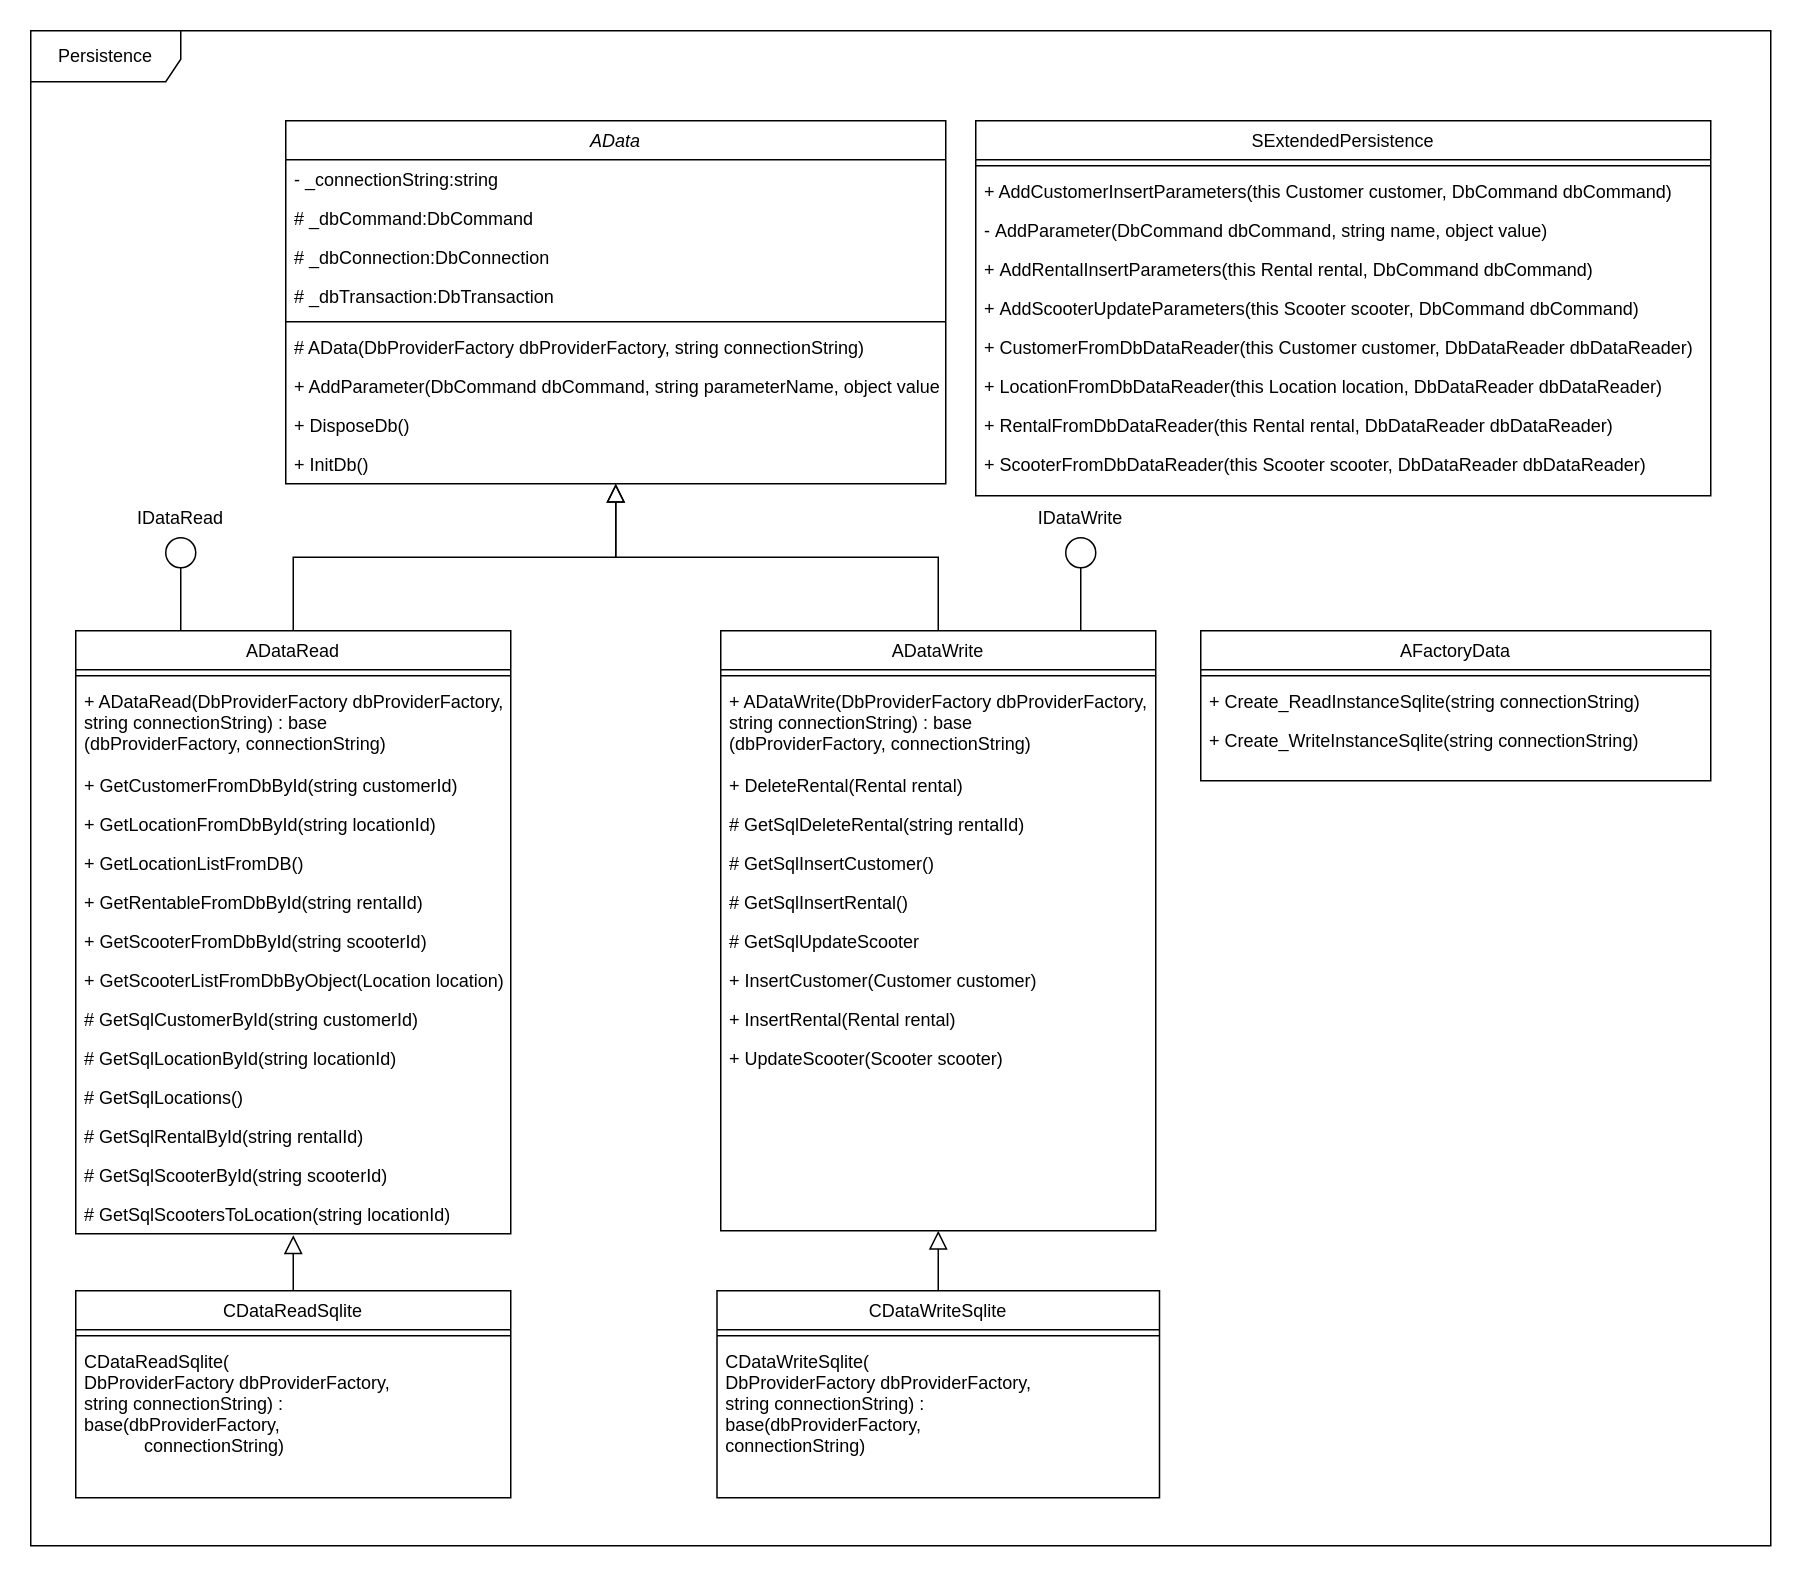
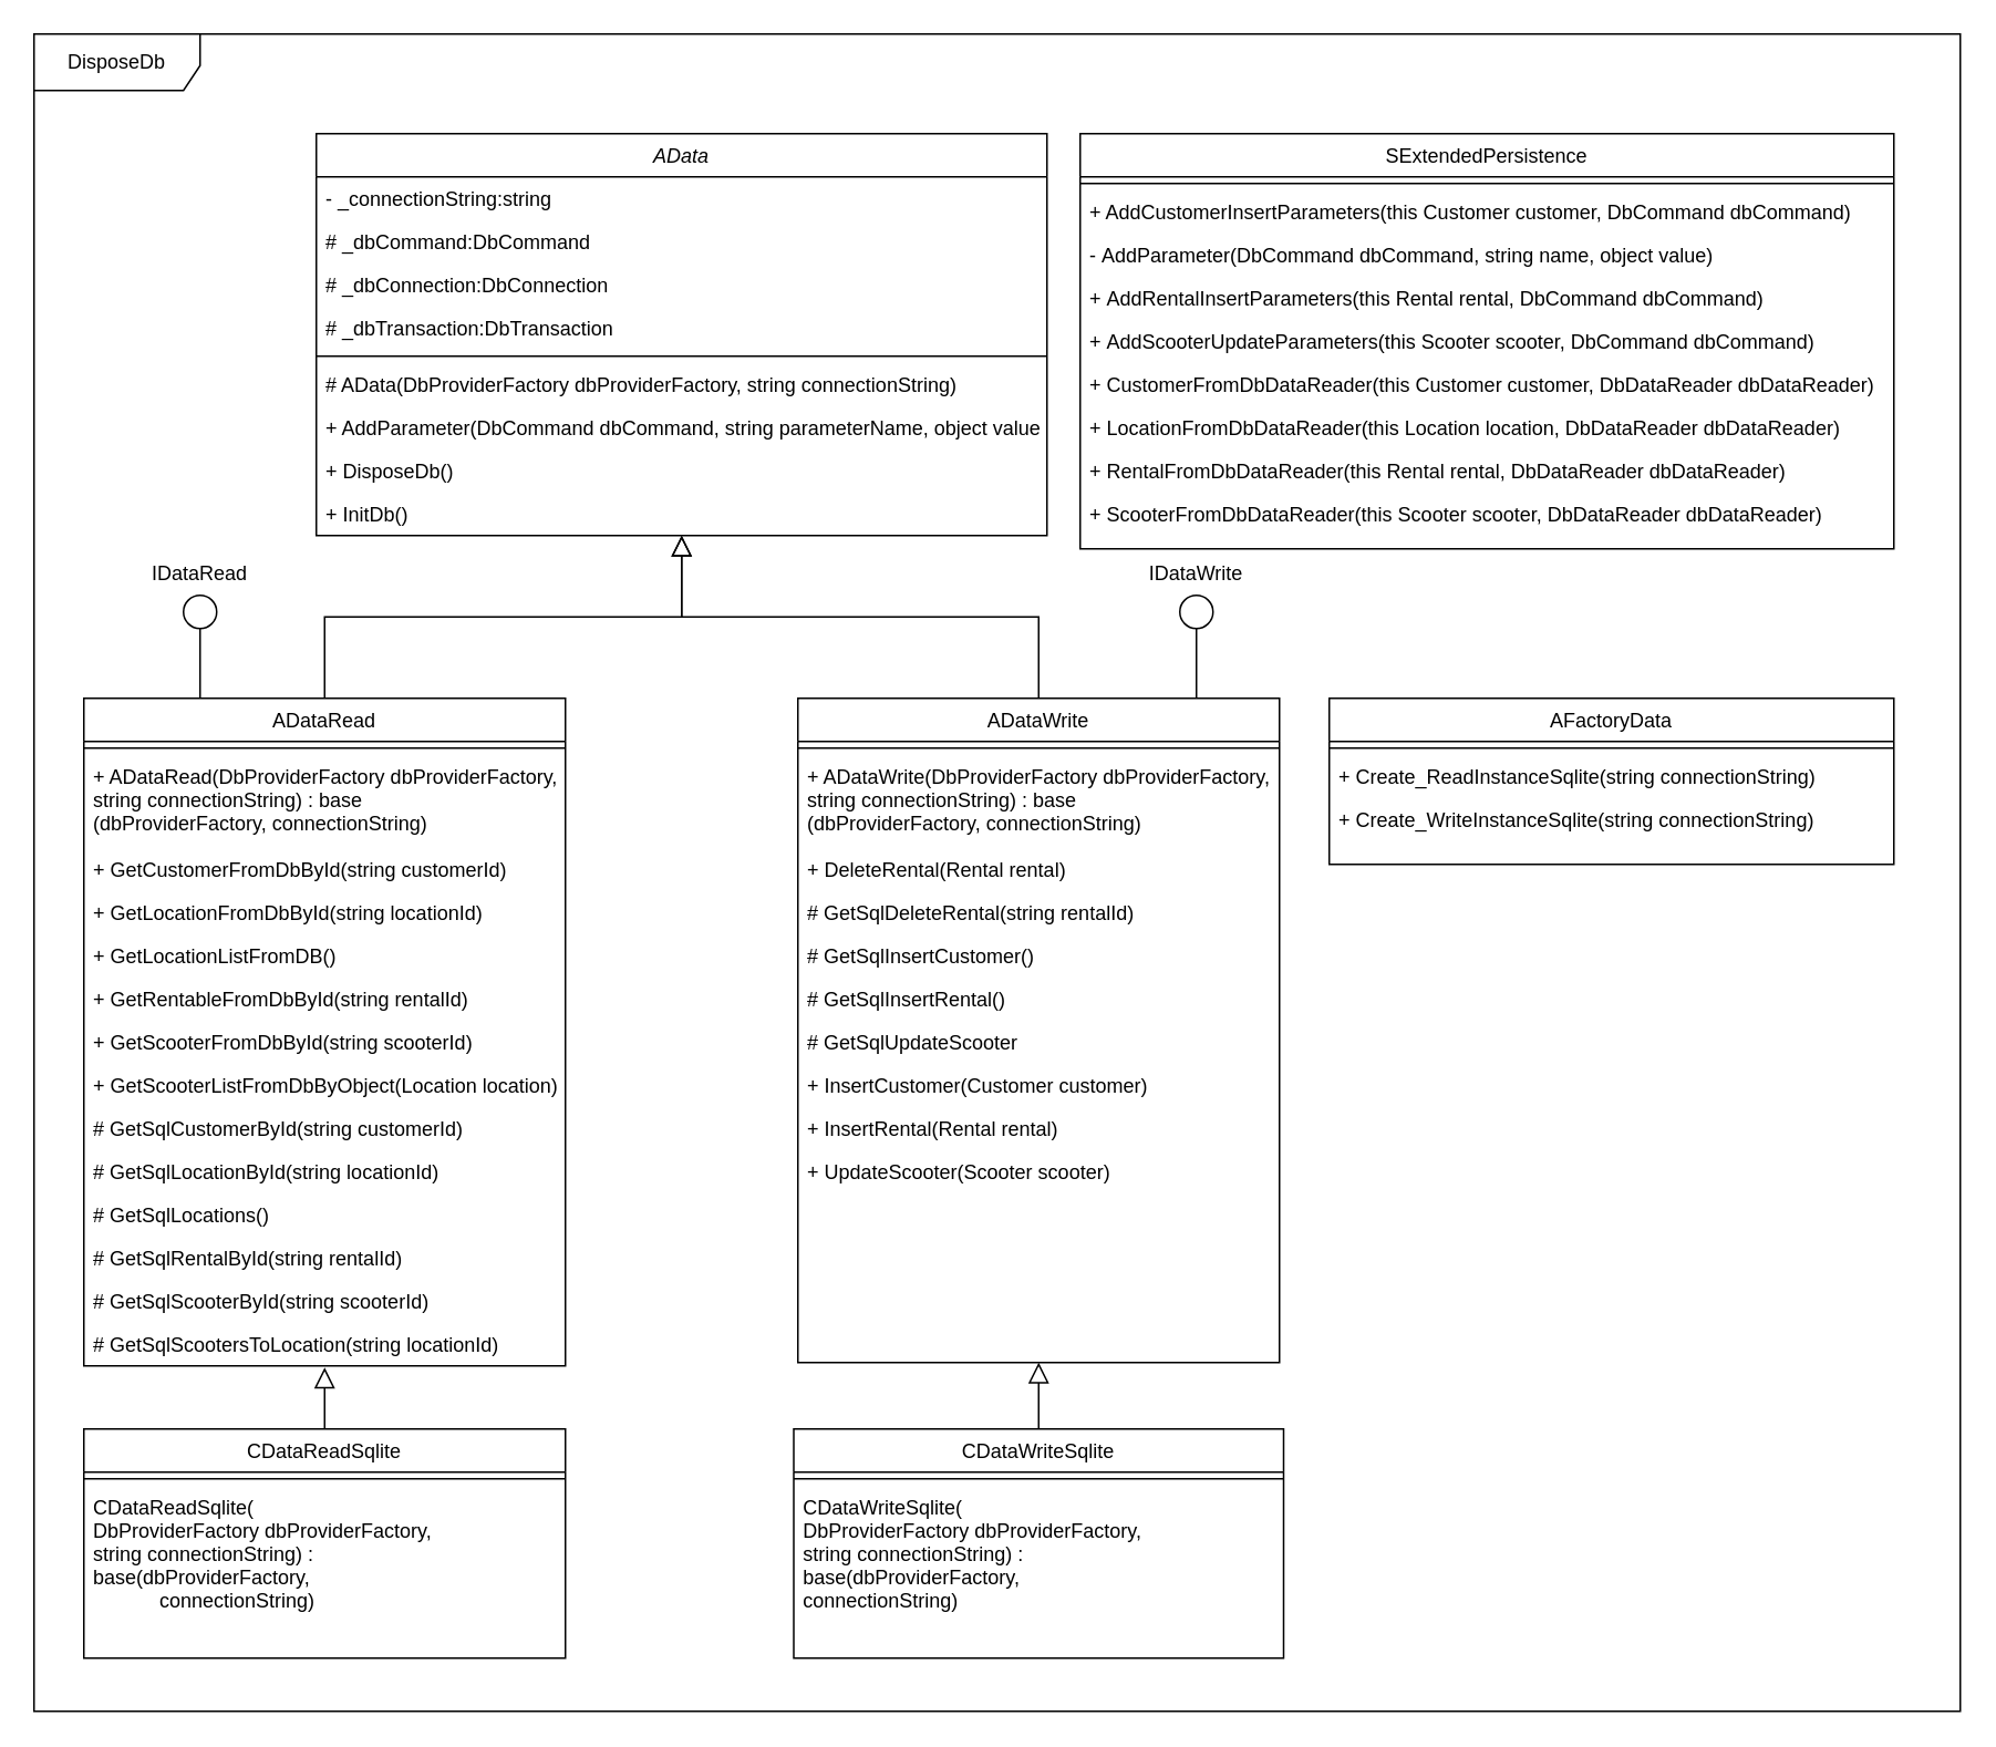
- <mxCell id="68" value="Persistence" style="shape=umlFrame;whiteSpace=wrap;html=1;width=100;height=34;" vertex="1" parent="1"><mxGeometry x="20" y="20" width="1160" height="1010" as="geometry" /></mxCell>
+ <mxCell id="68" value="DisposeDb" style="shape=umlFrame;whiteSpace=wrap;html=1;width=100;height=34;" vertex="1" parent="1"><mxGeometry x="20" y="20" width="1160" height="1010" as="geometry" /></mxCell>
